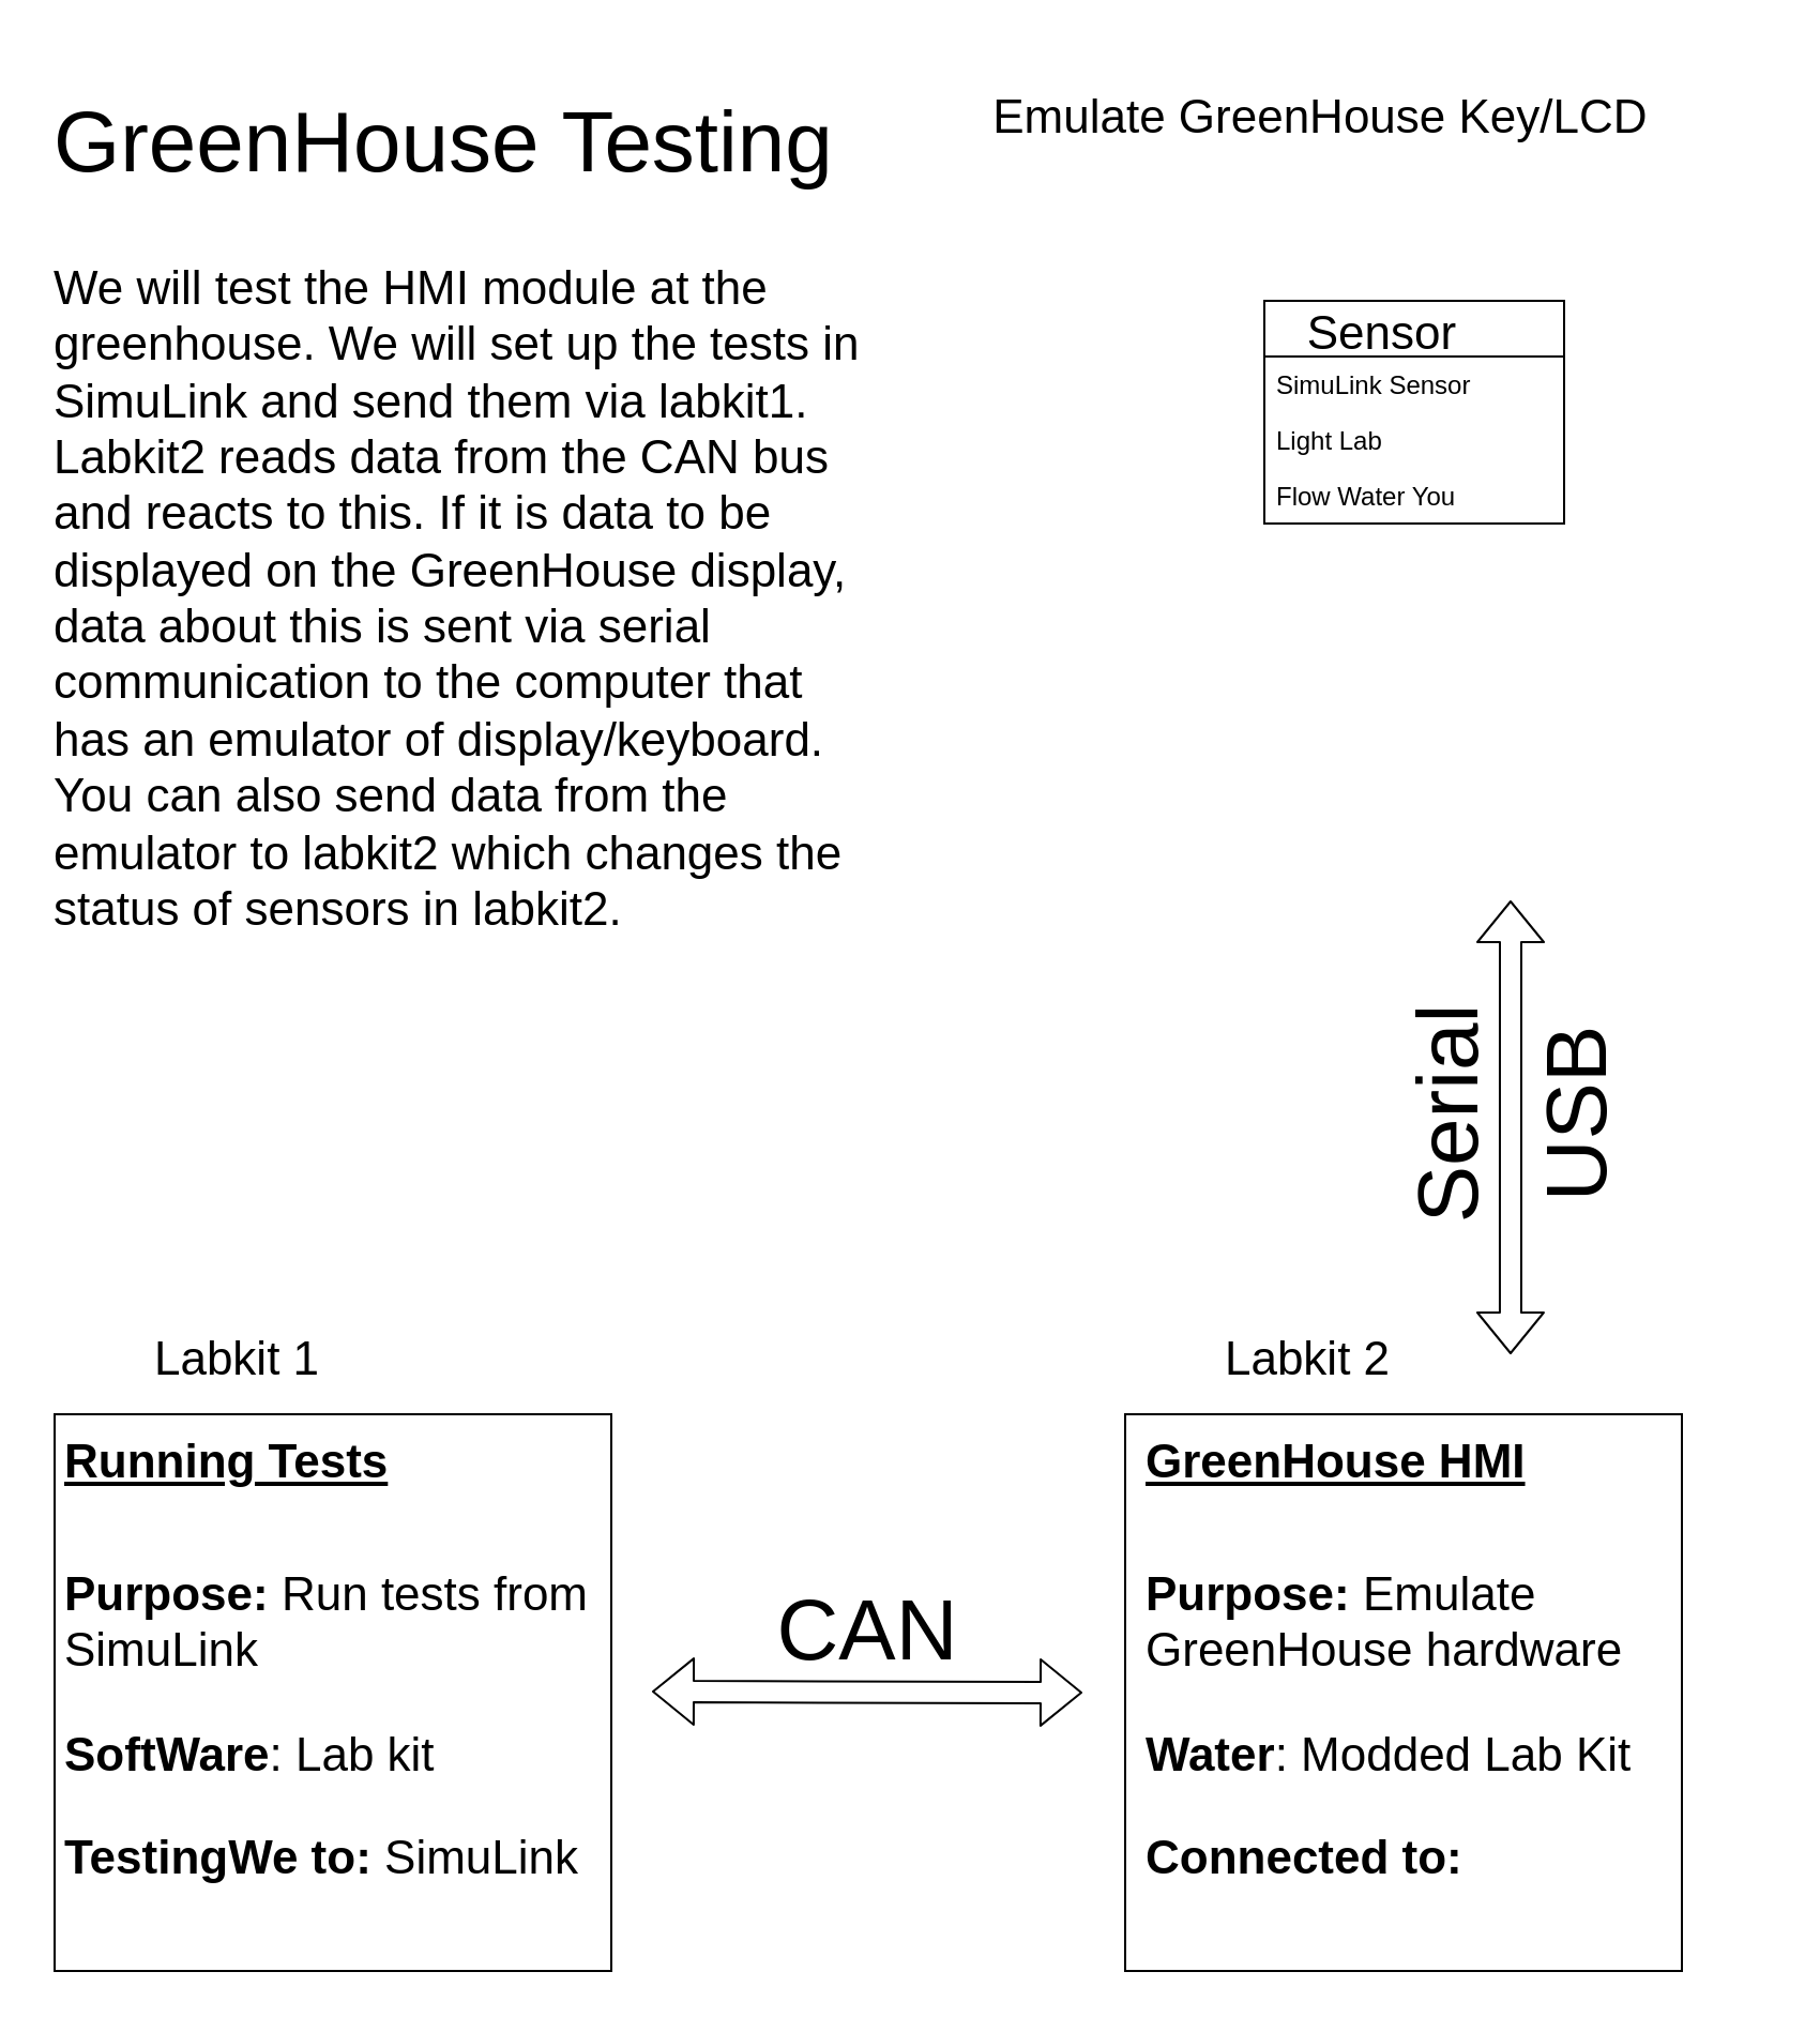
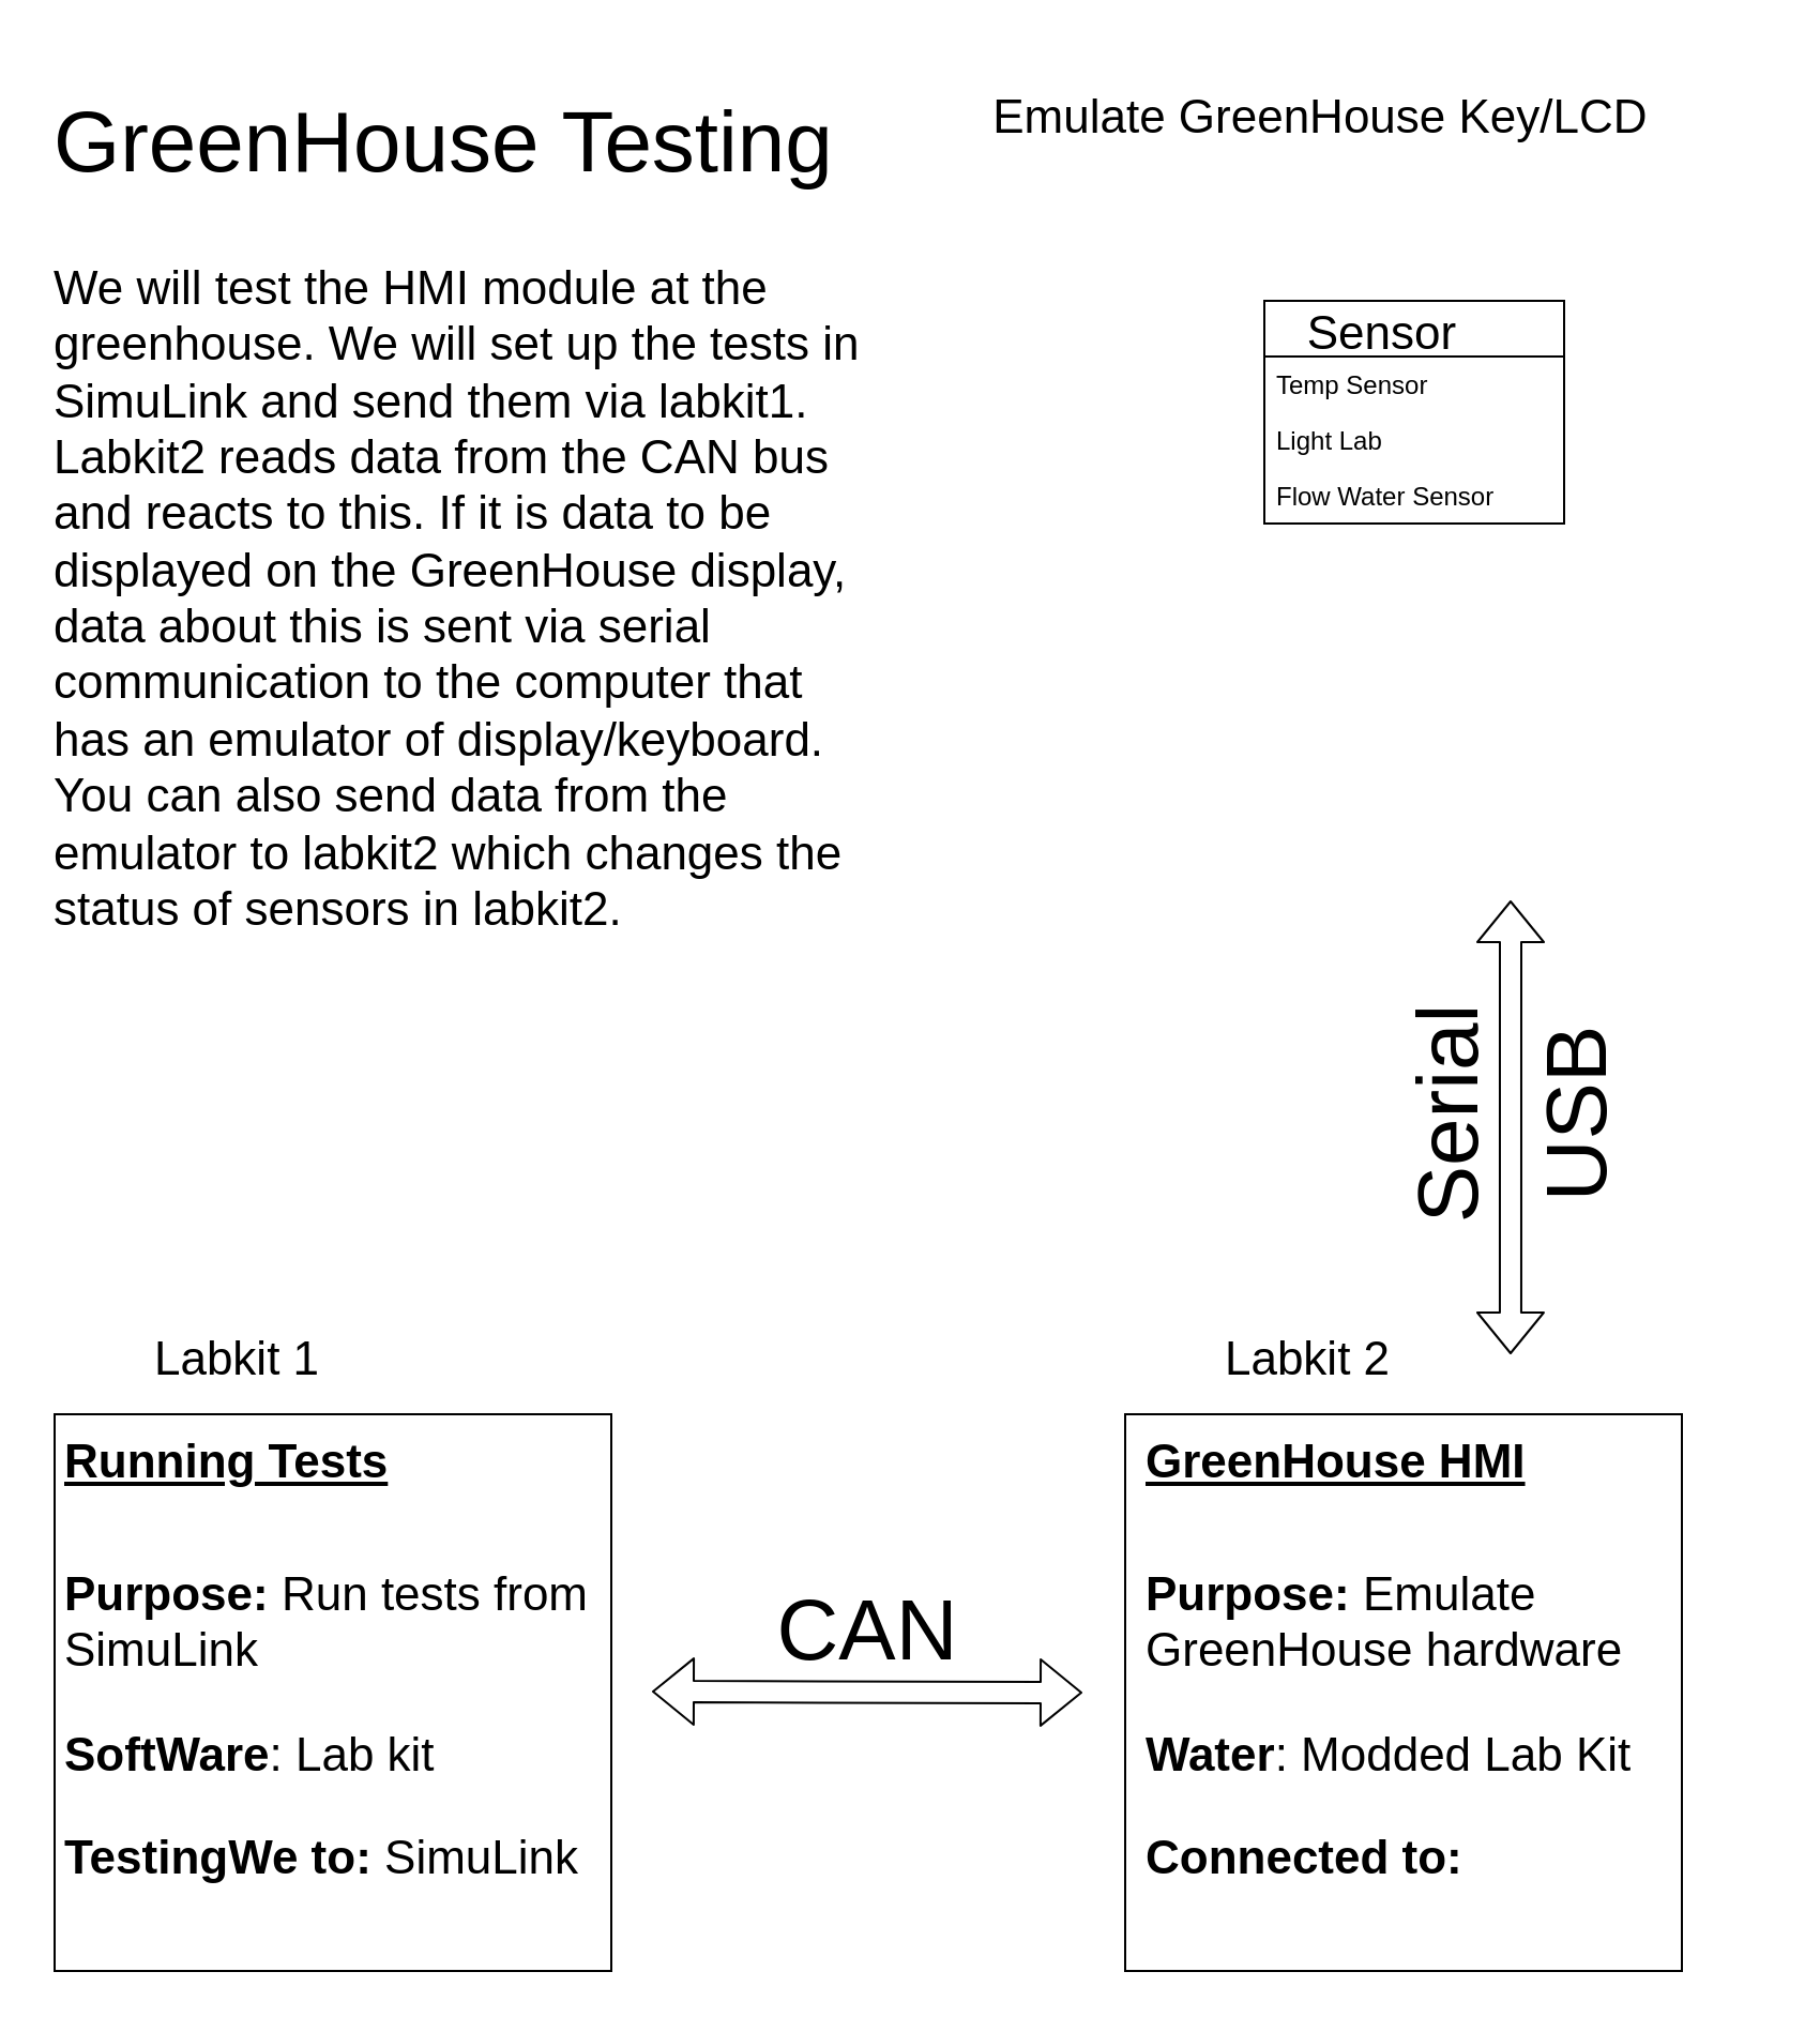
- <mxCell id="11" value="SimuLink Sensor    " style="text;strokeColor=none;fillColor=none;align=left;verticalAlign=top;spacingLeft=4;spacingRight=4;overflow=hidden;rotatable=0;points=[[0,0.5],[1,0.5]];portConstraint=eastwest;" vertex="1" parent="10"><mxGeometry y="26" width="140" height="26" as="geometry" /></mxCell>
+ <mxCell id="11" value="Temp Sensor    " style="text;strokeColor=none;fillColor=none;align=left;verticalAlign=top;spacingLeft=4;spacingRight=4;overflow=hidden;rotatable=0;points=[[0,0.5],[1,0.5]];portConstraint=eastwest;" vertex="1" parent="10"><mxGeometry y="26" width="140" height="26" as="geometry" /></mxCell>
- <mxCell id="13" value="Flow Water You" style="text;strokeColor=none;fillColor=none;align=left;verticalAlign=top;spacingLeft=4;spacingRight=4;overflow=hidden;rotatable=0;points=[[0,0.5],[1,0.5]];portConstraint=eastwest;" vertex="1" parent="10"><mxGeometry y="78" width="140" height="26" as="geometry" /></mxCell>
+ <mxCell id="13" value="Flow Water Sensor" style="text;strokeColor=none;fillColor=none;align=left;verticalAlign=top;spacingLeft=4;spacingRight=4;overflow=hidden;rotatable=0;points=[[0,0.5],[1,0.5]];portConstraint=eastwest;" vertex="1" parent="10"><mxGeometry y="78" width="140" height="26" as="geometry" /></mxCell>
